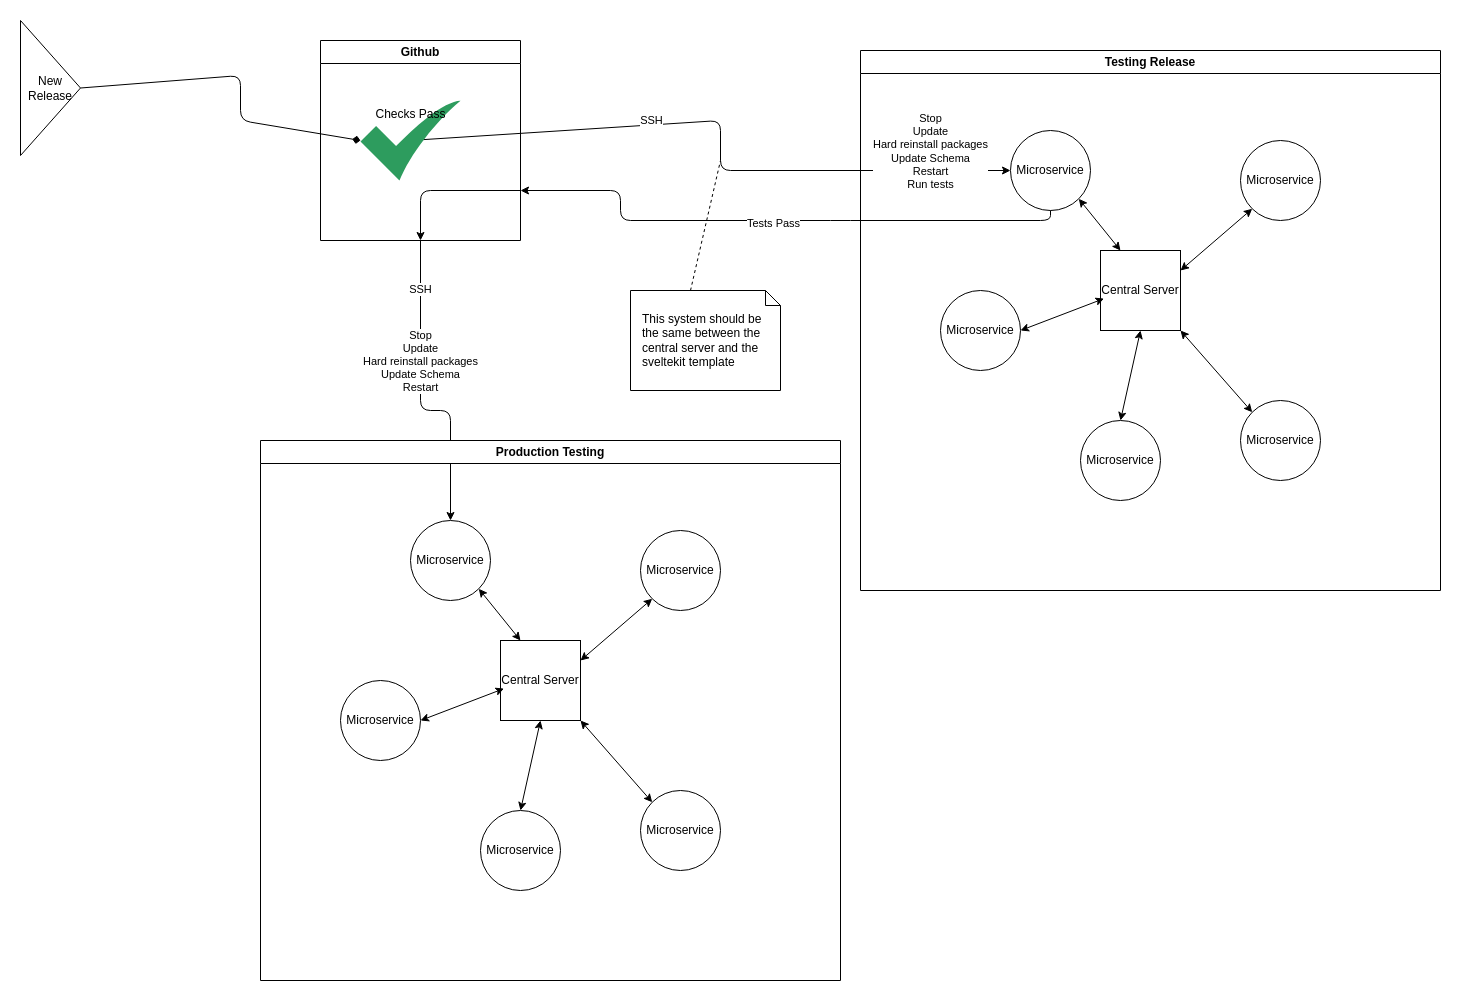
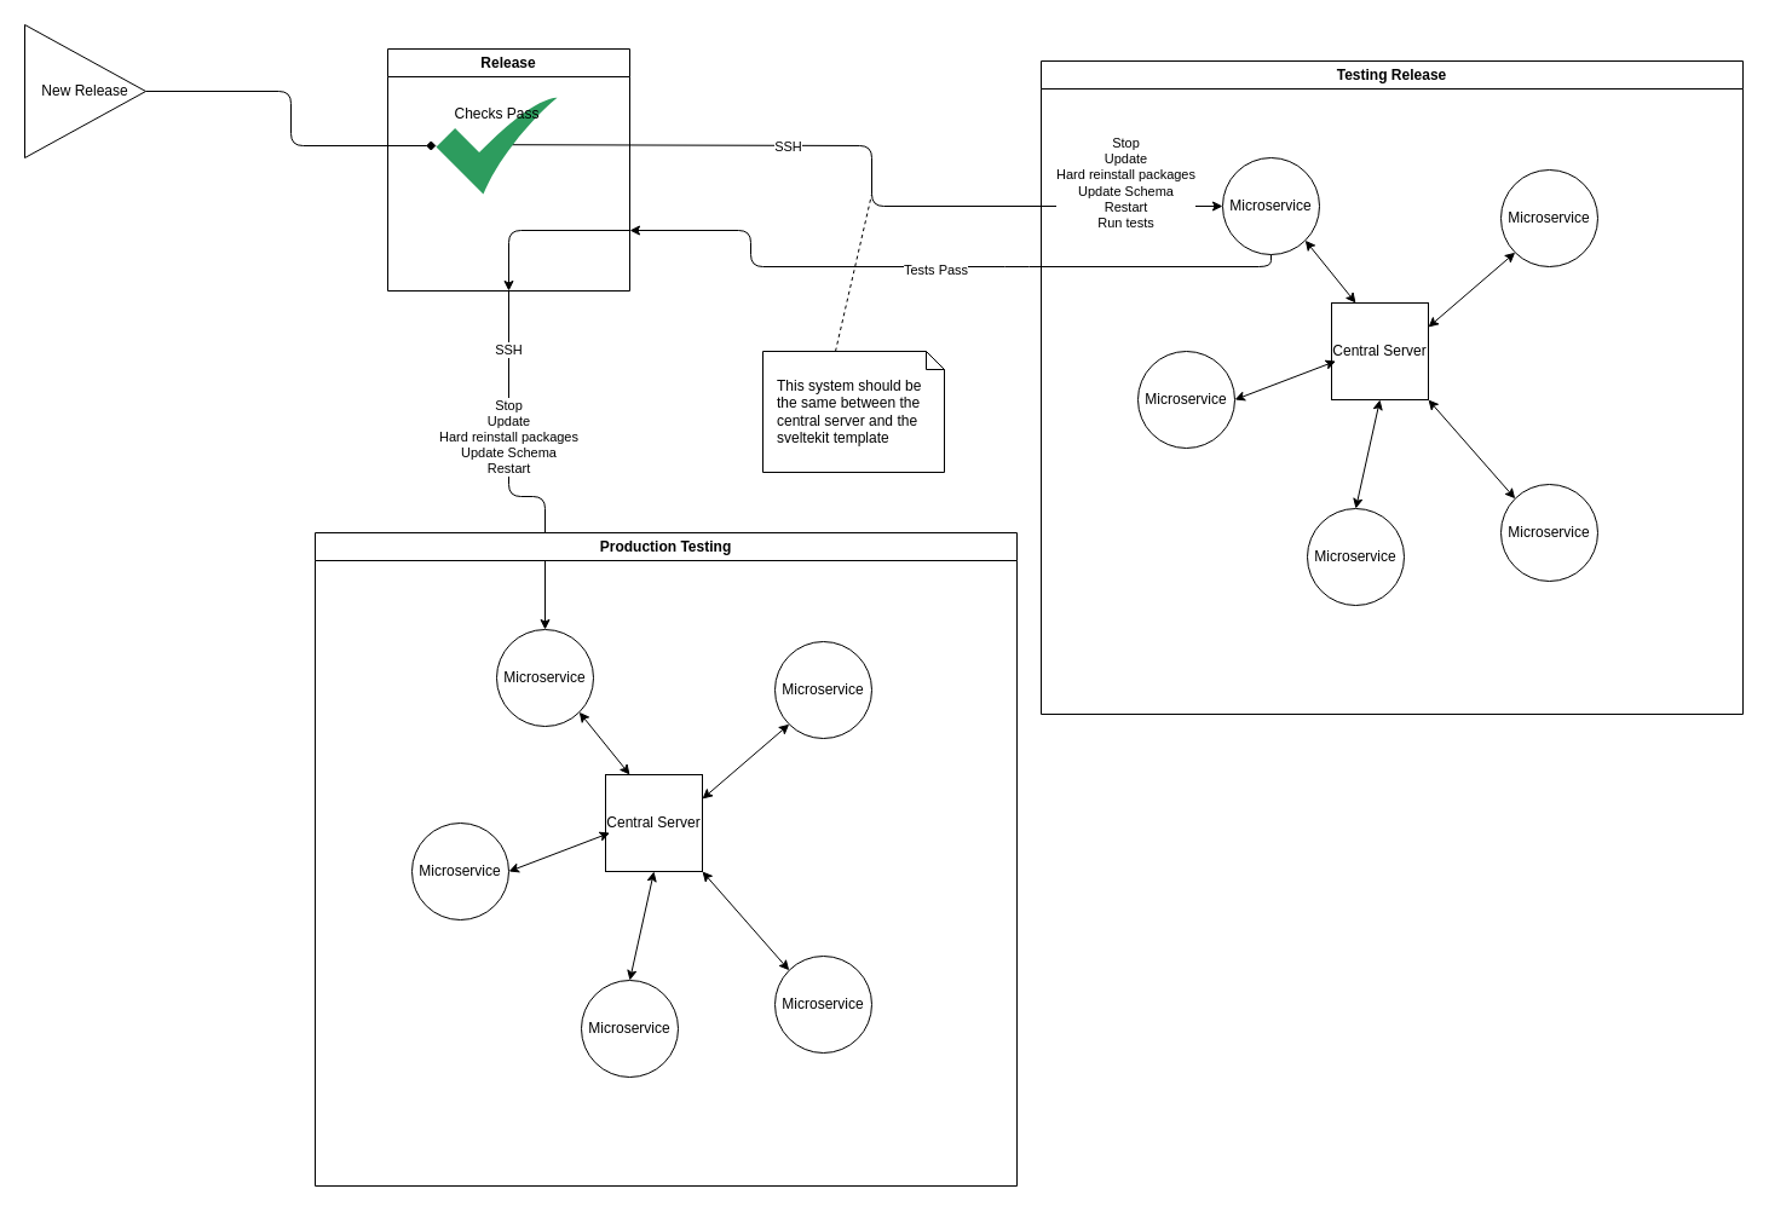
- <mxCell id="8" value="Github" style="swimlane;whiteSpace=wrap;html=1;" parent="1" vertex="1"><mxGeometry x="320" y="40" width="200" height="200" as="geometry" /></mxCell>
+ <mxCell id="8" value="Release" style="swimlane;whiteSpace=wrap;html=1;" parent="1" vertex="1"><mxGeometry x="320" y="40" width="200" height="200" as="geometry" /></mxCell>
- <mxCell id="23" value="New Release" style="triangle;whiteSpace=wrap;html=1;" parent="1" vertex="1"><mxGeometry x="20" y="20" width="60" height="135" as="geometry" /></mxCell>
+ <mxCell id="23" value="New Release" style="triangle;whiteSpace=wrap;html=1;" parent="1" vertex="1"><mxGeometry x="20" y="20" width="100" height="110" as="geometry" /></mxCell>
- <mxCell id="9" value="Checks Pass" style="sketch=0;html=1;aspect=fixed;strokeColor=none;shadow=0;align=center;verticalAlign=top;fillColor=#2D9C5E;shape=mxgraph.gcp2.check" parent="8" vertex="1"><mxGeometry x="40" y="60" width="100" height="80" as="geometry" /></mxCell>
+ <mxCell id="9" value="Checks Pass" style="sketch=0;html=1;aspect=fixed;strokeColor=none;shadow=0;align=center;verticalAlign=top;fillColor=#2D9C5E;shape=mxgraph.gcp2.check" parent="8" vertex="1"><mxGeometry x="40" y="40" width="100" height="80" as="geometry" /></mxCell>
